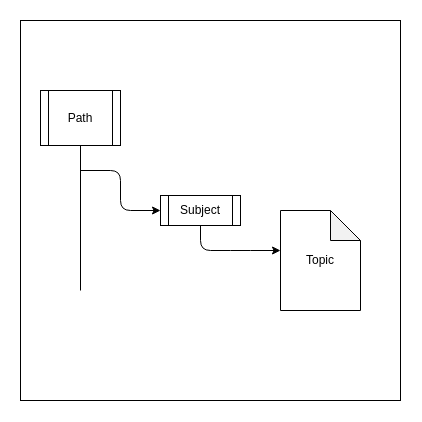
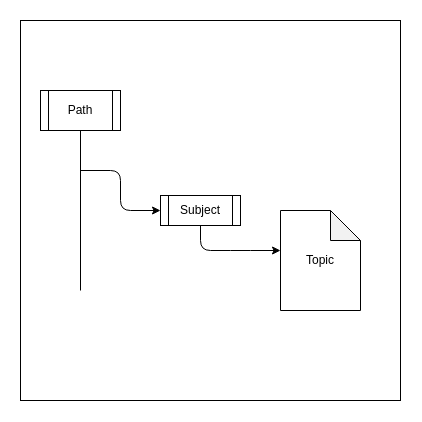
- <mxCell id="3" value="Path" style="shape=process;whiteSpace=wrap;html=1;backgroundOutline=1;" parent="1" vertex="1"><mxGeometry x="40" y="90" width="80" height="55" as="geometry" /></mxCell>
+ <mxCell id="3" value="Path" style="shape=process;whiteSpace=wrap;html=1;backgroundOutline=1;" parent="1" vertex="1"><mxGeometry x="40" y="90" width="80" height="40" as="geometry" /></mxCell>
